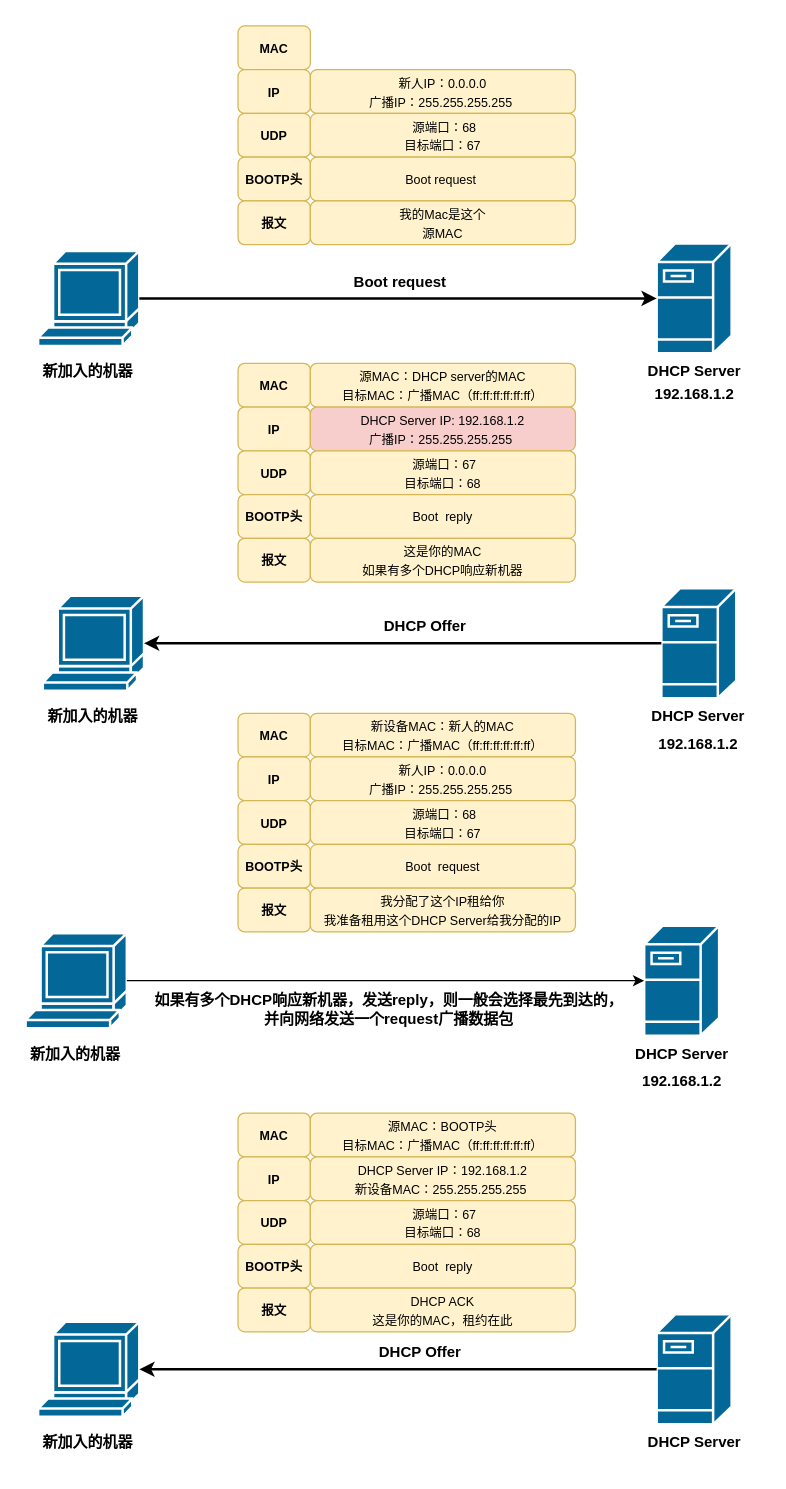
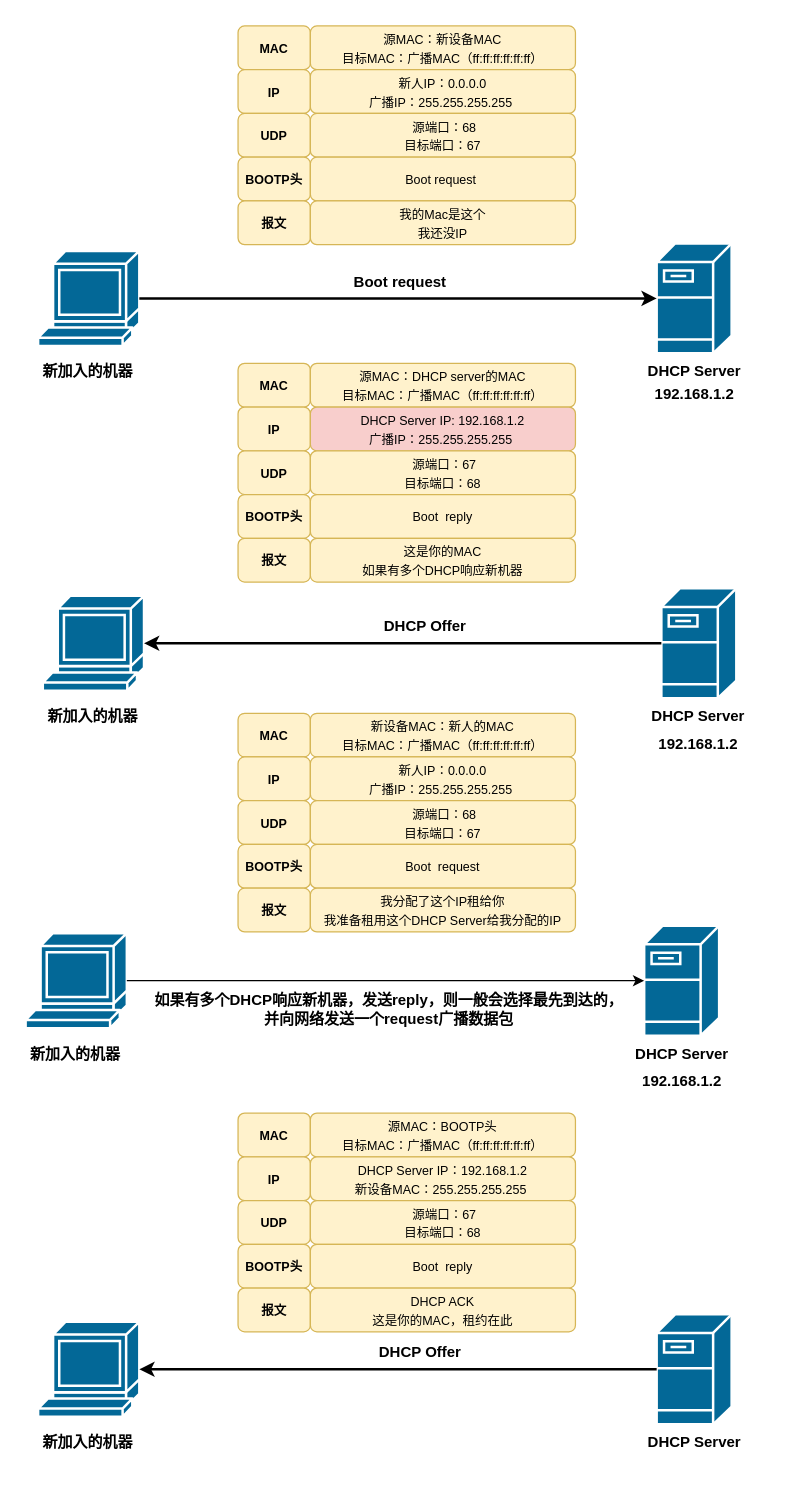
+ <mxCell id="6" value="&lt;font style=&quot;font-size: 10px;&quot;&gt;源MAC：新设备MAC&lt;br&gt;目标MAC：广播MAC（ff:ff:ff:ff:ff:ff）&lt;/font&gt;" style="rounded=1;whiteSpace=wrap;html=1;container=0;fillColor=#fff2cc;strokeColor=#d6b656;" vertex="1" parent="4"><mxGeometry x="57.857" width="212.143" height="35" as="geometry" /></mxCell>
- <mxCell id="14" value="&lt;font style=&quot;font-size: 10px;&quot;&gt;我的Mac是这个&lt;br&gt;源MAC&lt;/font&gt;" style="rounded=1;whiteSpace=wrap;html=1;container=0;fillColor=#fff2cc;strokeColor=#d6b656;" vertex="1" parent="4"><mxGeometry x="57.857" y="140" width="212.143" height="35" as="geometry" /></mxCell>
+ <mxCell id="14" value="&lt;font style=&quot;font-size: 10px;&quot;&gt;我的Mac是这个&lt;br&gt;我还没IP&lt;/font&gt;" style="rounded=1;whiteSpace=wrap;html=1;container=0;fillColor=#fff2cc;strokeColor=#d6b656;" vertex="1" parent="4"><mxGeometry x="57.857" y="140" width="212.143" height="35" as="geometry" /></mxCell>
